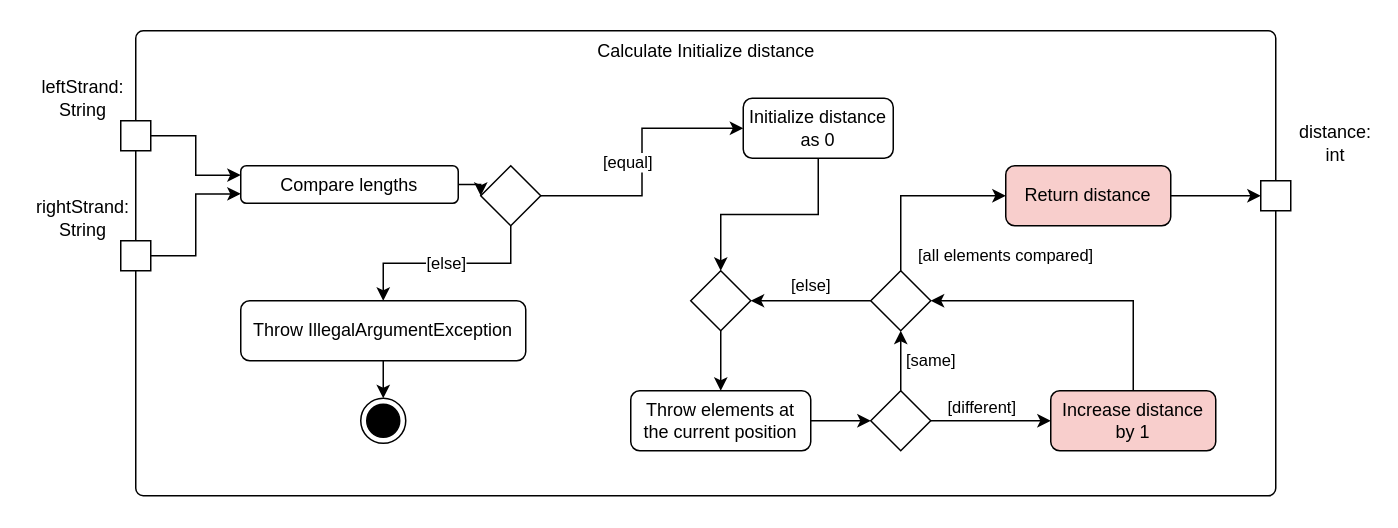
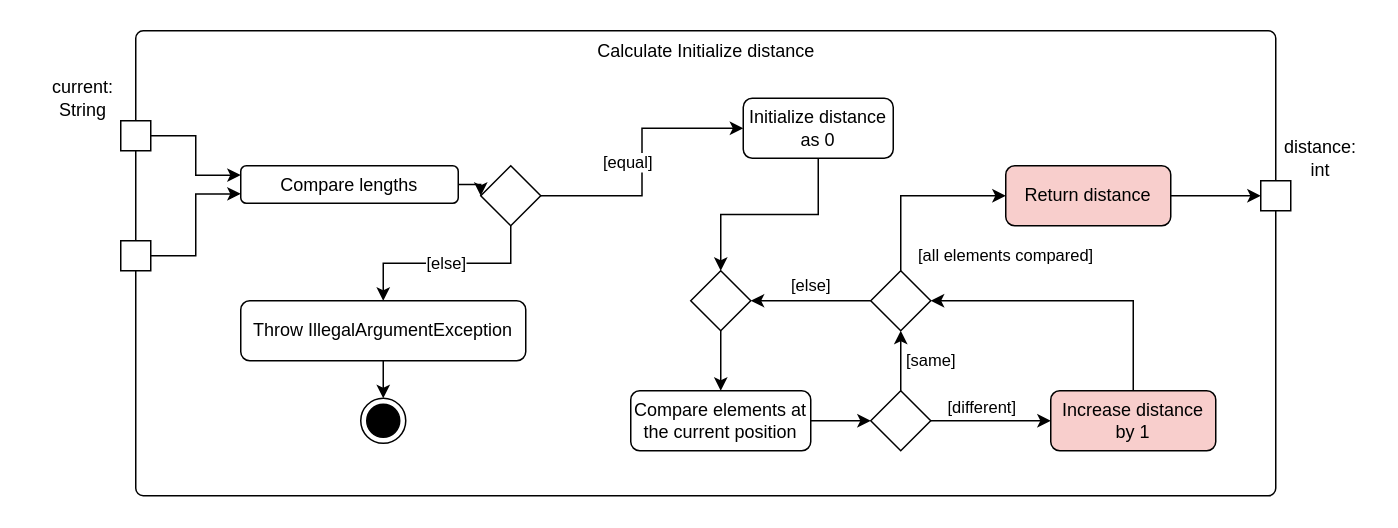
- <mxCell id="33" value="leftStrand: String" style="text;html=1;strokeColor=none;fillColor=none;align=center;verticalAlign=middle;whiteSpace=wrap;rounded=0;" vertex="1" parent="1"><mxGeometry x="20" y="50" width="70" height="30" as="geometry" /></mxCell>
+ <mxCell id="33" value="current: String" style="text;html=1;strokeColor=none;fillColor=none;align=center;verticalAlign=middle;whiteSpace=wrap;rounded=0;" vertex="1" parent="1"><mxGeometry x="20" y="50" width="70" height="30" as="geometry" /></mxCell>
- <mxCell id="35" value="distance: int" style="text;html=1;strokeColor=none;fillColor=none;align=center;verticalAlign=middle;whiteSpace=wrap;rounded=0;" vertex="1" parent="1"><mxGeometry x="860" y="80" width="60" height="30" as="geometry" /></mxCell>
+ <mxCell id="35" value="distance: int" style="text;html=1;strokeColor=none;fillColor=none;align=center;verticalAlign=middle;whiteSpace=wrap;rounded=0;" vertex="1" parent="1"><mxGeometry x="850" y="90" width="60" height="30" as="geometry" /></mxCell>
- <mxCell id="34" value="rightStrand: String" style="text;html=1;strokeColor=none;fillColor=none;align=center;verticalAlign=middle;whiteSpace=wrap;rounded=0;" vertex="1" parent="1"><mxGeometry x="20" y="130" width="70" height="30" as="geometry" /></mxCell>
- <mxCell id="24" value="Throw elements at the current position" style="rounded=1;whiteSpace=wrap;html=1;" vertex="1" parent="1"><mxGeometry x="420" y="260" width="120" height="40" as="geometry" /></mxCell>
+ <mxCell id="24" value="Compare elements at the current position" style="rounded=1;whiteSpace=wrap;html=1;" vertex="1" parent="1"><mxGeometry x="420" y="260" width="120" height="40" as="geometry" /></mxCell>
